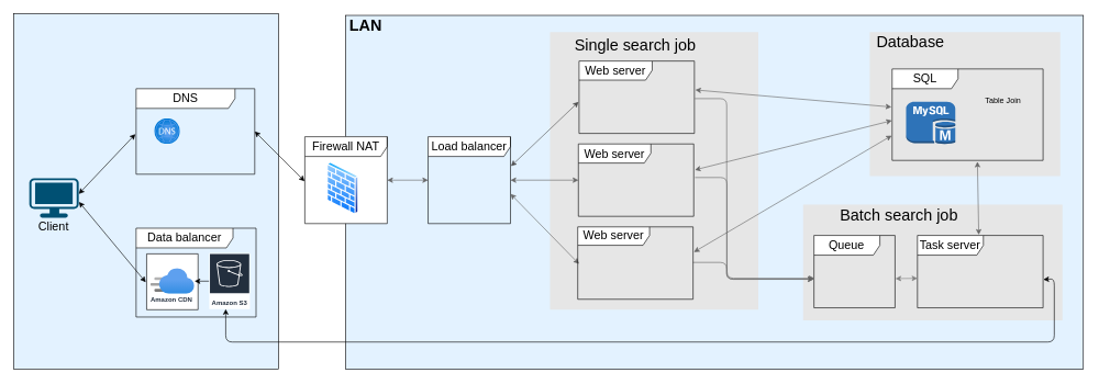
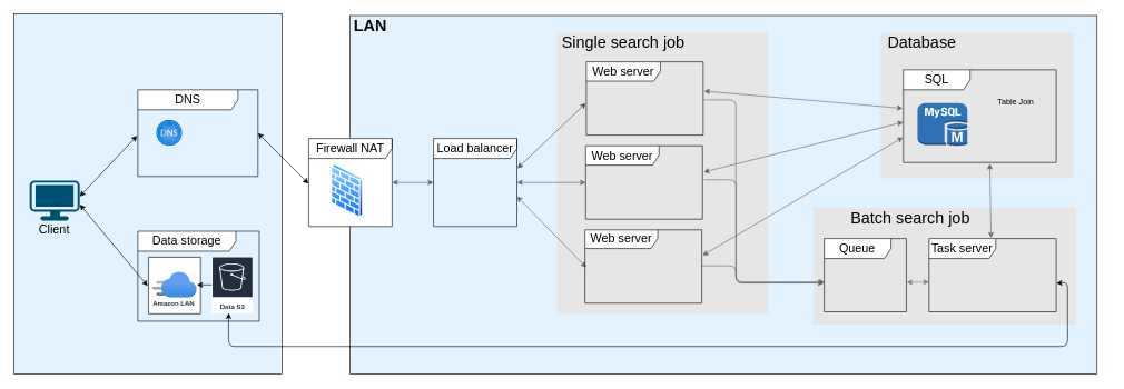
- <mxCell id="18" value="&lt;font style=&quot;font-size: 24px;&quot;&gt;Single search job&lt;/font&gt;" style="text;strokeColor=none;align=center;fillColor=none;html=1;verticalAlign=middle;whiteSpace=wrap;rounded=0;shadow=0;fontSize=18;fontColor=#000000;" parent="13" vertex="1"><mxGeometry x="864" y="54" width="199" height="30" as="geometry" /></mxCell>
+ <mxCell id="18" value="&lt;font style=&quot;font-size: 24px;&quot;&gt;Single search job&lt;/font&gt;" style="text;strokeColor=none;align=center;fillColor=none;html=1;verticalAlign=middle;whiteSpace=wrap;rounded=0;shadow=0;fontSize=18;fontColor=#000000;" parent="13" vertex="1"><mxGeometry x="834" y="49" width="199" height="30" as="geometry" /></mxCell>
- <mxCell id="56" value="&lt;font style=&quot;font-size: 18px;&quot;&gt;Data balancer&lt;/font&gt;" style="shape=umlFrame;whiteSpace=wrap;html=1;width=147;height=30;gradientColor=none;strokeColor=#000000;container=0;" parent="54" vertex="1"><mxGeometry width="182" height="135" as="geometry" /></mxCell>
+ <mxCell id="56" value="&lt;font style=&quot;font-size: 18px;&quot;&gt;Data storage&lt;/font&gt;" style="shape=umlFrame;whiteSpace=wrap;html=1;width=147;height=30;gradientColor=none;strokeColor=#000000;container=0;" parent="54" vertex="1"><mxGeometry width="182" height="135" as="geometry" /></mxCell>
- <mxCell id="59" value="&lt;span style=&quot;color: rgb(35, 47, 62); font-weight: 700;&quot;&gt;&lt;font style=&quot;font-size: 10px;&quot;&gt;Amazon CDN&lt;/font&gt;&lt;/span&gt;" style="text;strokeColor=none;align=center;fillColor=none;html=1;verticalAlign=middle;whiteSpace=wrap;rounded=0;shadow=0;fontSize=24;fontColor=#000000;" parent="54" vertex="1"><mxGeometry x="18" y="96.706" width="72" height="16.331" as="geometry" /></mxCell>
+ <mxCell id="59" value="&lt;span style=&quot;color: rgb(35, 47, 62); font-weight: 700;&quot;&gt;&lt;font style=&quot;font-size: 10px;&quot;&gt;Amazon LAN&lt;/font&gt;&lt;/span&gt;" style="text;strokeColor=none;align=center;fillColor=none;html=1;verticalAlign=middle;whiteSpace=wrap;rounded=0;shadow=0;fontSize=24;fontColor=#000000;" parent="54" vertex="1"><mxGeometry x="18" y="96.706" width="72" height="16.331" as="geometry" /></mxCell>
- <mxCell id="60" value="Amazon S3" style="sketch=0;outlineConnect=0;fontColor=#232F3E;gradientColor=none;strokeColor=#ffffff;fillColor=#232F3E;dashed=0;verticalLabelPosition=middle;verticalAlign=bottom;align=center;html=1;whiteSpace=wrap;fontSize=10;fontStyle=1;spacing=3;shape=mxgraph.aws4.productIcon;prIcon=mxgraph.aws4.s3;shadow=0;" parent="54" vertex="1"><mxGeometry x="111" y="37.996" width="61.63" height="84.919" as="geometry" /></mxCell>
+ <mxCell id="60" value="Data S3" style="sketch=0;outlineConnect=0;fontColor=#232F3E;gradientColor=none;strokeColor=#ffffff;fillColor=#232F3E;dashed=0;verticalLabelPosition=middle;verticalAlign=bottom;align=center;html=1;whiteSpace=wrap;fontSize=10;fontStyle=1;spacing=3;shape=mxgraph.aws4.productIcon;prIcon=mxgraph.aws4.s3;shadow=0;" parent="54" vertex="1"><mxGeometry x="111" y="37.996" width="61.63" height="84.919" as="geometry" /></mxCell>
